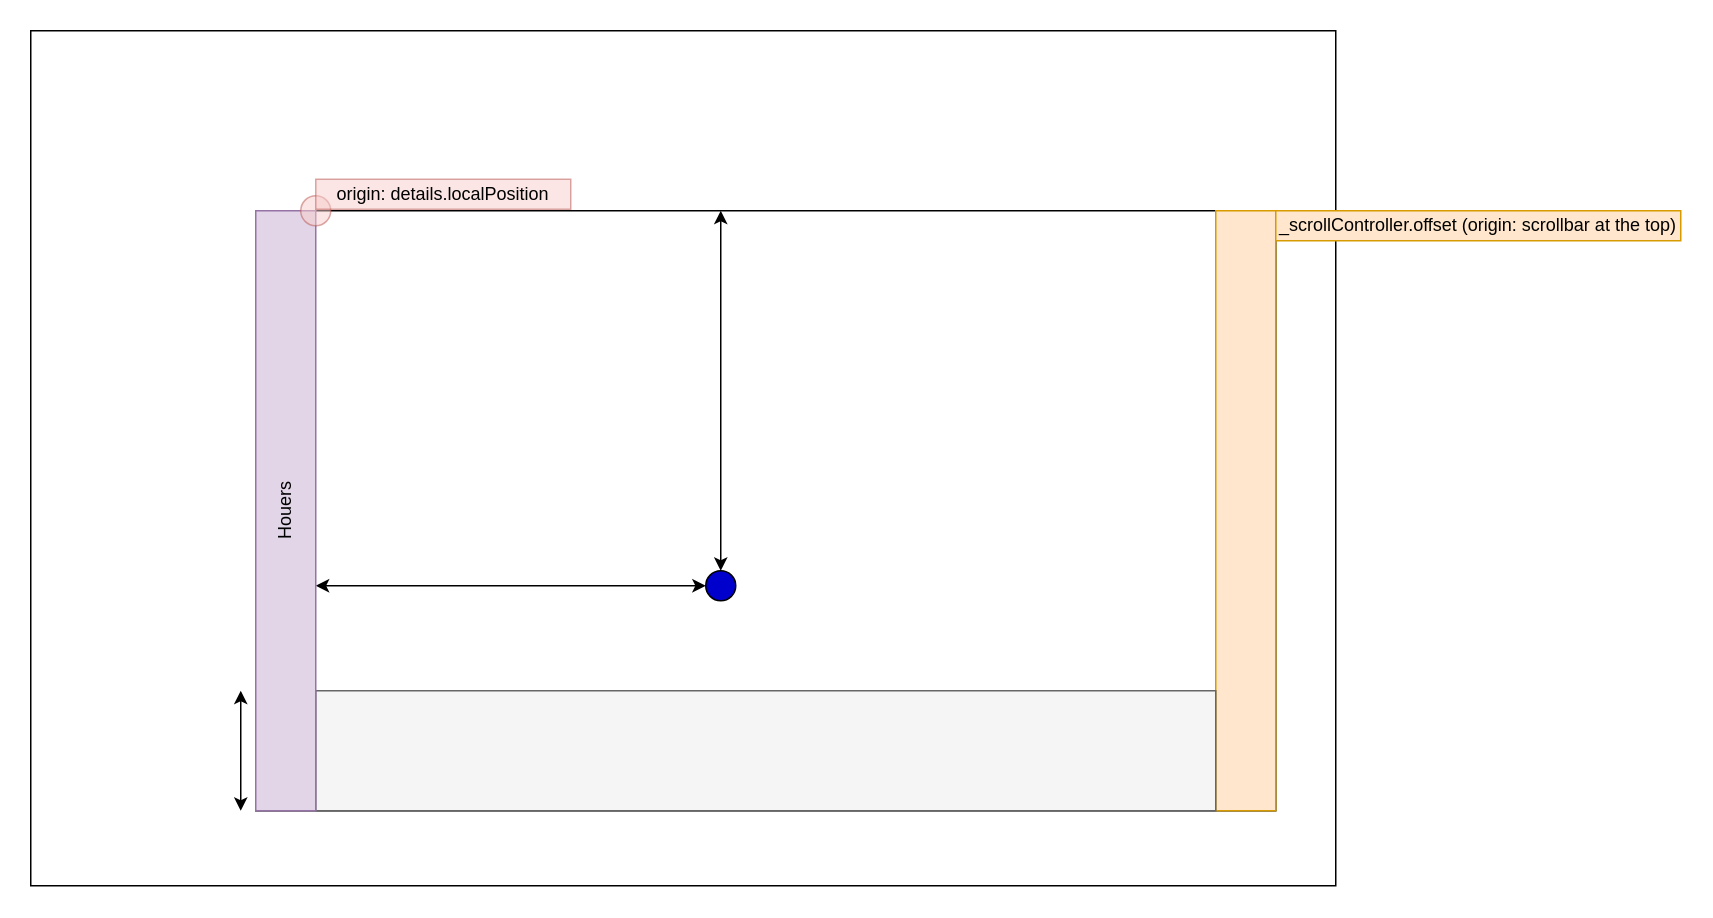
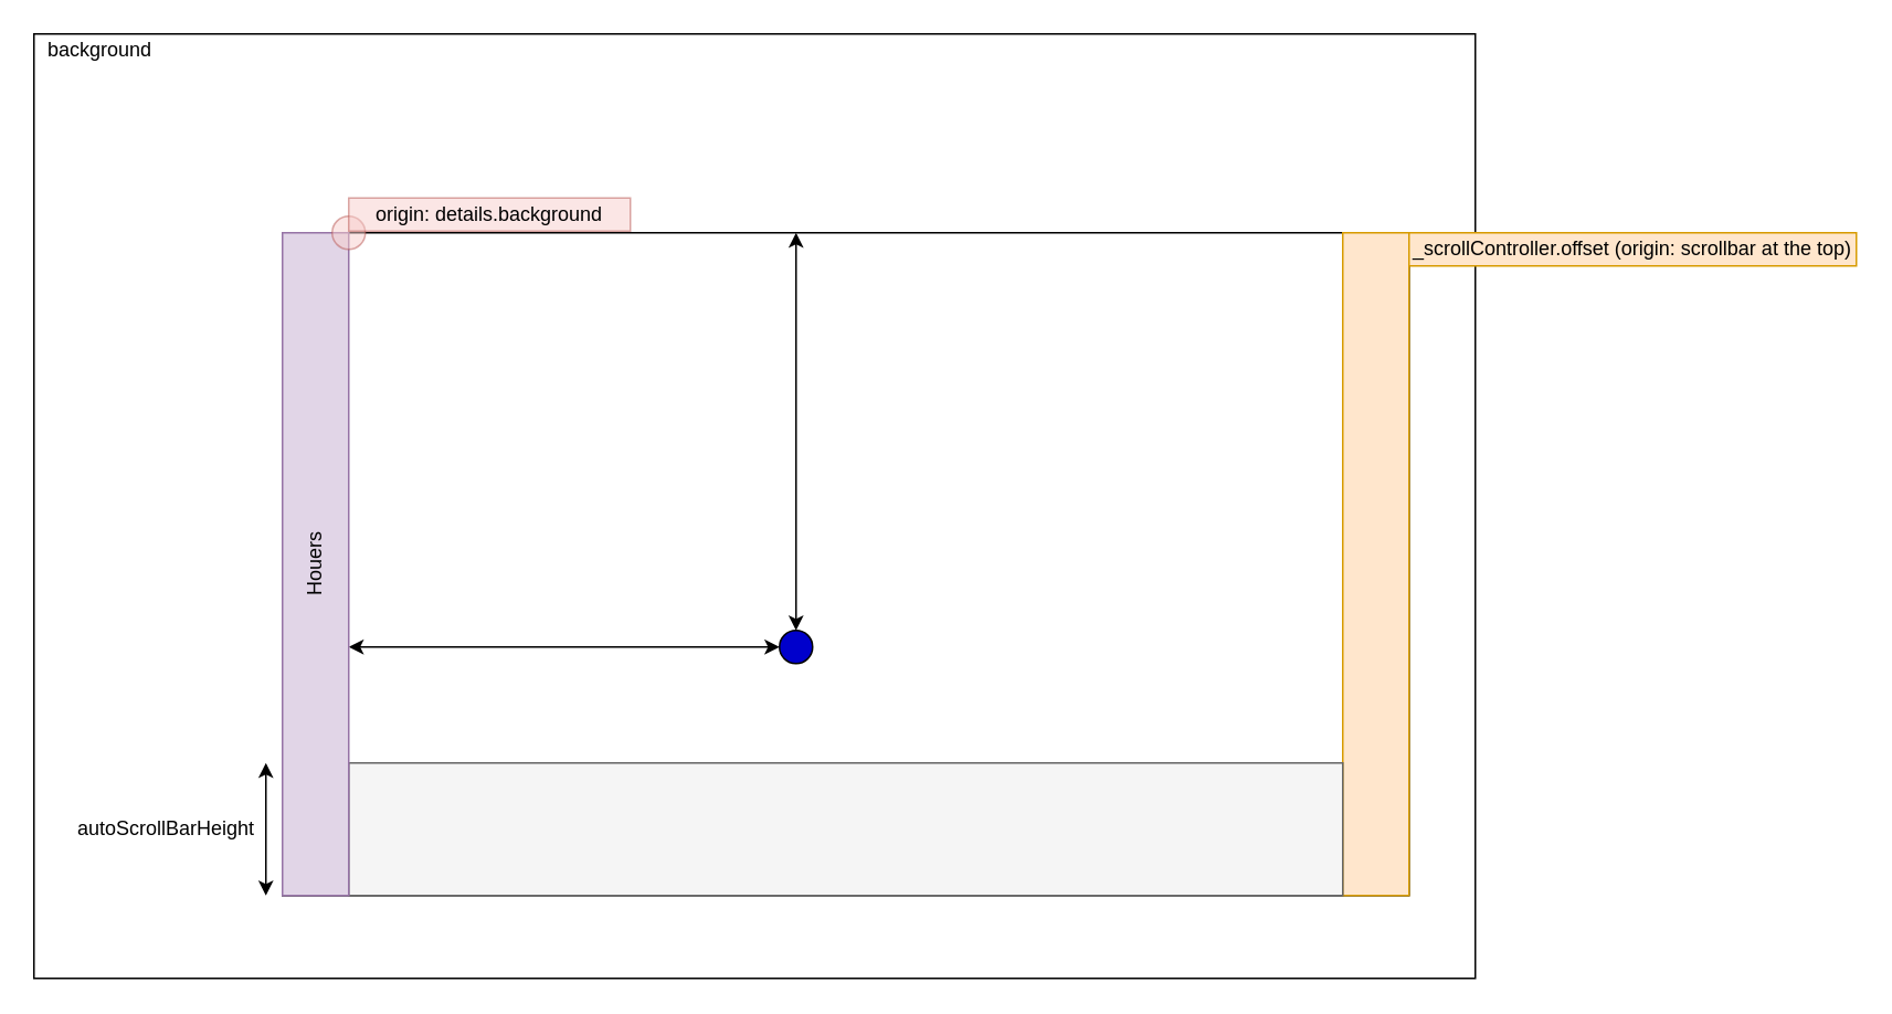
+ <mxCell id="16" value="background" style="text;html=1;align=center;verticalAlign=middle;whiteSpace=wrap;rounded=0;" parent="1" vertex="1"><mxGeometry x="20" width="80" height="20" as="geometry" y="20" /></mxCell>
- <mxCell id="14" value="origin: details.localPosition" style="text;html=1;align=center;verticalAlign=middle;whiteSpace=wrap;rounded=0;fillColor=#f8cecc;strokeColor=#b85450;opacity=50;" parent="1" vertex="1"><mxGeometry x="210" y="119" width="170" height="20" as="geometry" /></mxCell>
+ <mxCell id="14" value="origin: details.background" style="text;html=1;align=center;verticalAlign=middle;whiteSpace=wrap;rounded=0;fillColor=#f8cecc;strokeColor=#b85450;opacity=50;" parent="1" vertex="1"><mxGeometry x="210" y="119" width="170" height="20" as="geometry" /></mxCell>
+ <mxCell id="10" value="autoScrollBarHeight" style="text;html=1;align=center;verticalAlign=middle;whiteSpace=wrap;rounded=0;" parent="1" vertex="1"><mxGeometry x="40" y="490" width="120" height="20" as="geometry" /></mxCell>
